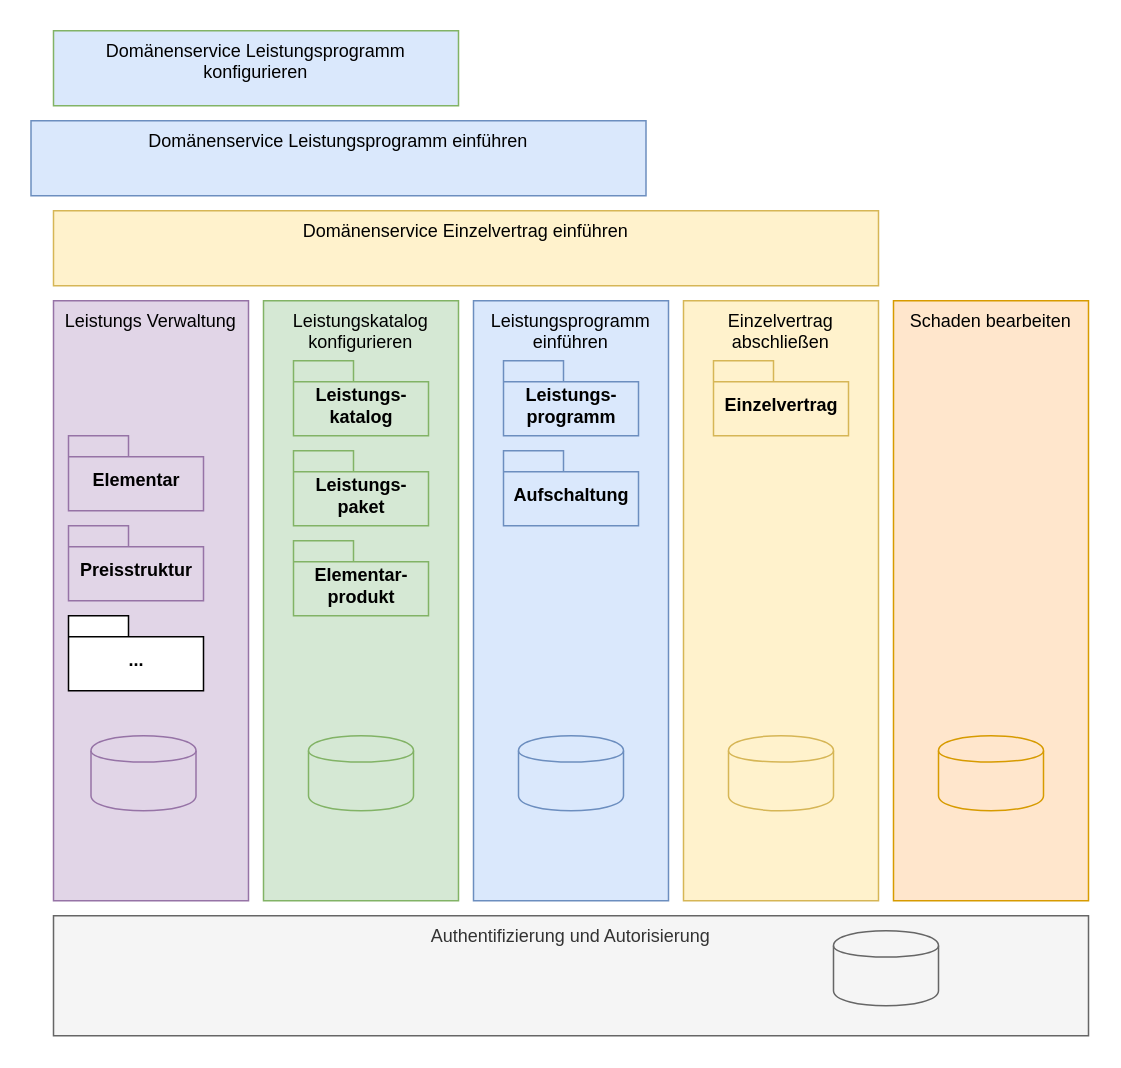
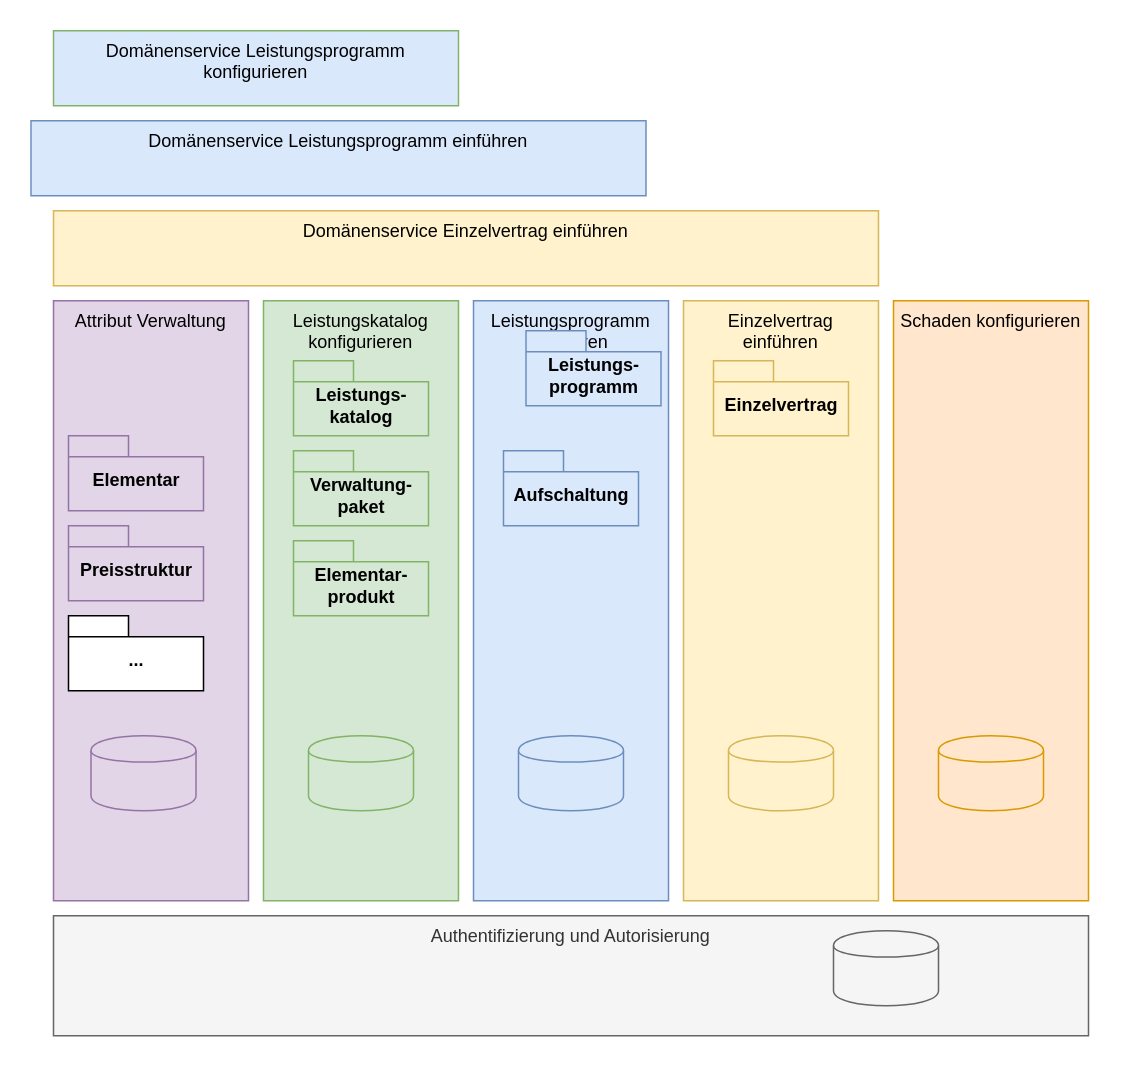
- <mxCell id="2" value="Leistungs Verwaltung" style="rounded=0;whiteSpace=wrap;html=1;verticalAlign=top;fillColor=#e1d5e7;strokeColor=#9673a6;" parent="1" vertex="1"><mxGeometry x="35" y="200" width="130" height="400" as="geometry" /></mxCell>
+ <mxCell id="2" value="Attribut Verwaltung" style="rounded=0;whiteSpace=wrap;html=1;verticalAlign=top;fillColor=#e1d5e7;strokeColor=#9673a6;" parent="1" vertex="1"><mxGeometry x="35" y="200" width="130" height="400" as="geometry" /></mxCell>
- <mxCell id="19" value="Schaden bearbeiten" style="rounded=0;whiteSpace=wrap;html=1;verticalAlign=top;fillColor=#ffe6cc;strokeColor=#d79b00;" vertex="1" parent="1"><mxGeometry x="595" y="200" width="130" height="400" as="geometry" /></mxCell>
+ <mxCell id="19" value="Schaden konfigurieren" style="rounded=0;whiteSpace=wrap;html=1;verticalAlign=top;fillColor=#ffe6cc;strokeColor=#d79b00;" vertex="1" parent="1"><mxGeometry x="595" y="200" width="130" height="400" as="geometry" /></mxCell>
- <mxCell id="13" value="Einzelvertrag&lt;br&gt;abschließen" style="rounded=0;whiteSpace=wrap;html=1;verticalAlign=top;fillColor=#fff2cc;strokeColor=#d6b656;" parent="1" vertex="1"><mxGeometry x="455" y="200" width="130" height="400" as="geometry" /></mxCell>
+ <mxCell id="13" value="Einzelvertrag&lt;br&gt;einführen" style="rounded=0;whiteSpace=wrap;html=1;verticalAlign=top;fillColor=#fff2cc;strokeColor=#d6b656;" parent="1" vertex="1"><mxGeometry x="455" y="200" width="130" height="400" as="geometry" /></mxCell>
- <mxCell id="11" value="Leistungs-&lt;br&gt;programm" style="shape=folder;fontStyle=1;spacingTop=10;tabWidth=40;tabHeight=14;tabPosition=left;html=1;fillColor=#dae8fc;strokeColor=#6c8ebf;" parent="1" vertex="1"><mxGeometry x="335" y="240" width="90" height="50" as="geometry" /></mxCell>
+ <mxCell id="11" value="Leistungs-&lt;br&gt;programm" style="shape=folder;fontStyle=1;spacingTop=10;tabWidth=40;tabHeight=14;tabPosition=left;html=1;fillColor=#dae8fc;strokeColor=#6c8ebf;" parent="1" vertex="1"><mxGeometry x="350" y="220" width="90" height="50" as="geometry" /></mxCell>
- <mxCell id="8" value="Leistungs-&lt;br&gt;paket" style="shape=folder;fontStyle=1;spacingTop=10;tabWidth=40;tabHeight=14;tabPosition=left;html=1;fillColor=#d5e8d4;strokeColor=#82b366;" parent="1" vertex="1"><mxGeometry x="195" y="300" width="90" height="50" as="geometry" /></mxCell>
+ <mxCell id="8" value="Verwaltung-&lt;br&gt;paket" style="shape=folder;fontStyle=1;spacingTop=10;tabWidth=40;tabHeight=14;tabPosition=left;html=1;fillColor=#d5e8d4;strokeColor=#82b366;" parent="1" vertex="1"><mxGeometry x="195" y="300" width="90" height="50" as="geometry" /></mxCell>
